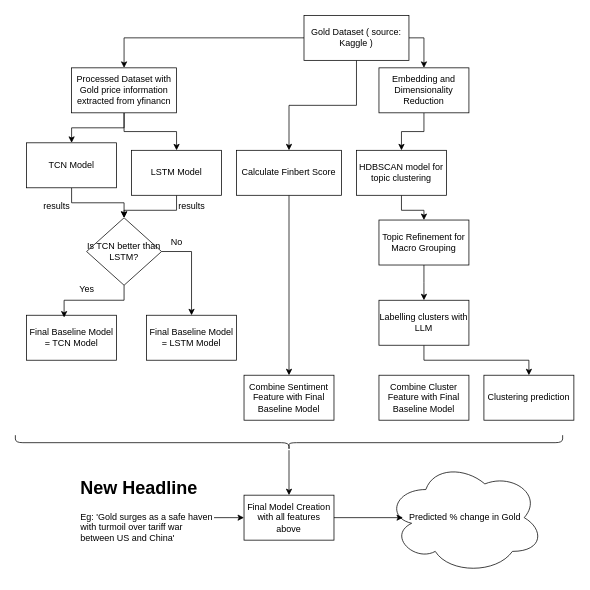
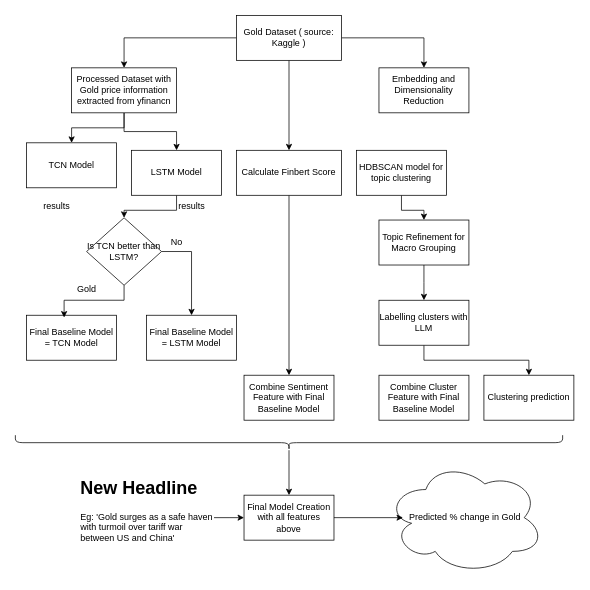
- <mxCell id="5" value="Gold Dataset ( source: Kaggle )" style="rounded=0;whiteSpace=wrap;html=1;" vertex="1" parent="1"><mxGeometry x="405" y="20" width="140" height="60" as="geometry" /></mxCell>
+ <mxCell id="5" value="Gold Dataset ( source: Kaggle )" style="rounded=0;whiteSpace=wrap;html=1;" vertex="1" parent="1"><mxGeometry x="315" y="20" width="140" height="60" as="geometry" /></mxCell>
- <mxCell id="25" style="edgeStyle=orthogonalEdgeStyle;rounded=0;orthogonalLoop=1;jettySize=auto;html=1;exitX=0.5;exitY=1;exitDx=0;exitDy=0;entryX=0.5;entryY=0;entryDx=0;entryDy=0;" edge="1" parent="1" source="26" target="28"><mxGeometry relative="1" as="geometry" /></mxCell>
- <mxCell id="6" style="edgeStyle=orthogonalEdgeStyle;rounded=0;orthogonalLoop=1;jettySize=auto;html=1;exitX=0.5;exitY=1;exitDx=0;exitDy=0;entryX=0.5;entryY=0;entryDx=0;entryDy=0;" edge="1" parent="1" source="7" target="11"><mxGeometry relative="1" as="geometry" /></mxCell>
- <mxCell id="17" value="Yes" style="text;html=1;align=center;verticalAlign=middle;resizable=0;points=[];autosize=1;strokeColor=none;fillColor=none;" vertex="1" parent="1"><mxGeometry x="95" y="370" width="40" height="30" as="geometry" /></mxCell>
+ <mxCell id="17" value="Gold" style="text;html=1;align=center;verticalAlign=middle;resizable=0;points=[];autosize=1;strokeColor=none;fillColor=none;" vertex="1" parent="1"><mxGeometry x="95" y="370" width="40" height="30" as="geometry" /></mxCell>
